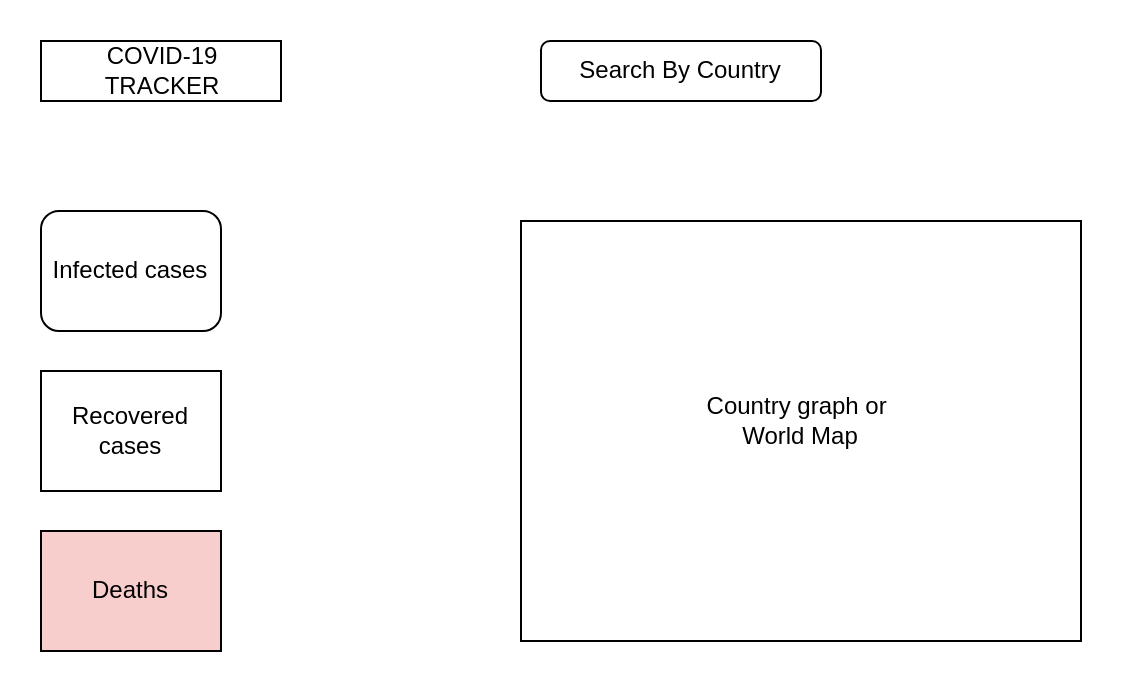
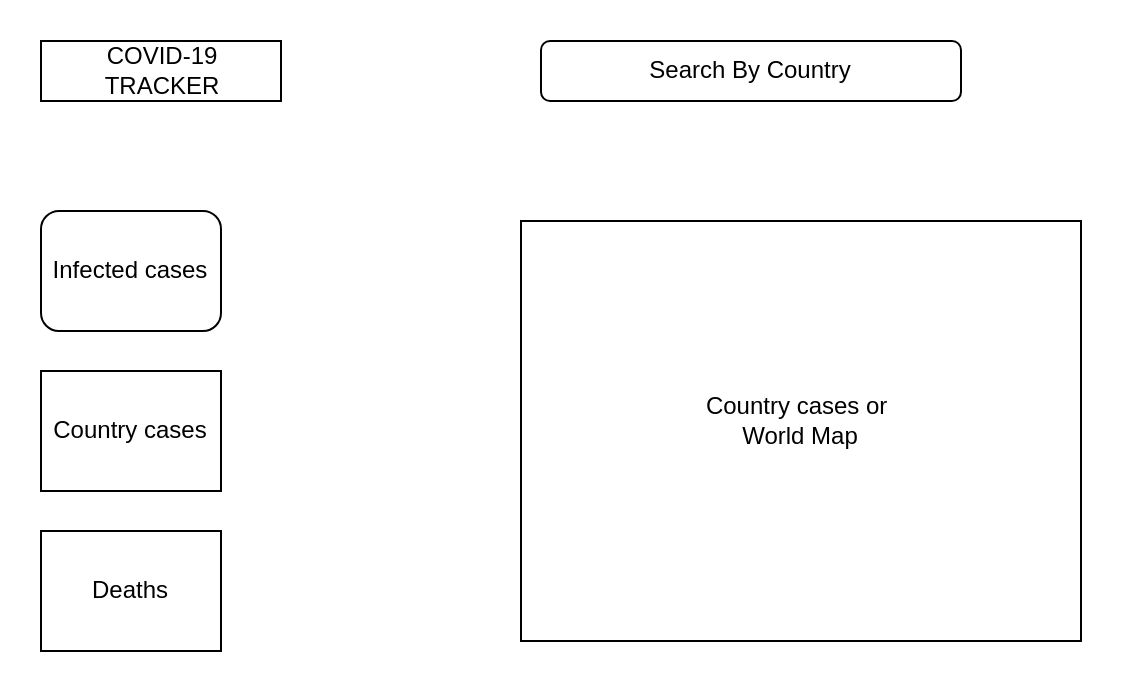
- <mxCell id="4" value="Search By Country" style="rounded=1;whiteSpace=wrap;html=1;" vertex="1" parent="1"><mxGeometry x="270" y="20" width="140" height="30" as="geometry" /></mxCell>
+ <mxCell id="4" value="Search By Country" style="rounded=1;whiteSpace=wrap;html=1;" vertex="1" parent="1"><mxGeometry x="270" y="20" width="210" height="30" as="geometry" /></mxCell>
- <mxCell id="6" value="Country graph or&amp;nbsp;&lt;br&gt;World Map" style="text;html=1;strokeColor=none;fillColor=none;align=center;verticalAlign=middle;whiteSpace=wrap;rounded=0;" vertex="1" parent="1"><mxGeometry x="330" y="182.5" width="140" height="55" as="geometry" /></mxCell>
+ <mxCell id="6" value="Country cases or&amp;nbsp;&lt;br&gt;World Map" style="text;html=1;strokeColor=none;fillColor=none;align=center;verticalAlign=middle;whiteSpace=wrap;rounded=0;" vertex="1" parent="1"><mxGeometry x="330" y="182.5" width="140" height="55" as="geometry" /></mxCell>
- <mxCell id="8" value="Recovered cases" style="rounded=0;whiteSpace=wrap;html=1;" vertex="1" parent="1"><mxGeometry x="20" y="185" width="90" height="60" as="geometry" /></mxCell>
+ <mxCell id="8" value="Country cases" style="rounded=0;whiteSpace=wrap;html=1;" vertex="1" parent="1"><mxGeometry x="20" y="185" width="90" height="60" as="geometry" /></mxCell>
- <mxCell id="9" value="Deaths" style="rounded=0;whiteSpace=wrap;html=1;fillColor=#f8cecc;" vertex="1" parent="1"><mxGeometry x="20" y="265" width="90" height="60" as="geometry" /></mxCell>
+ <mxCell id="9" value="Deaths" style="rounded=0;whiteSpace=wrap;html=1;" vertex="1" parent="1"><mxGeometry x="20" y="265" width="90" height="60" as="geometry" /></mxCell>
